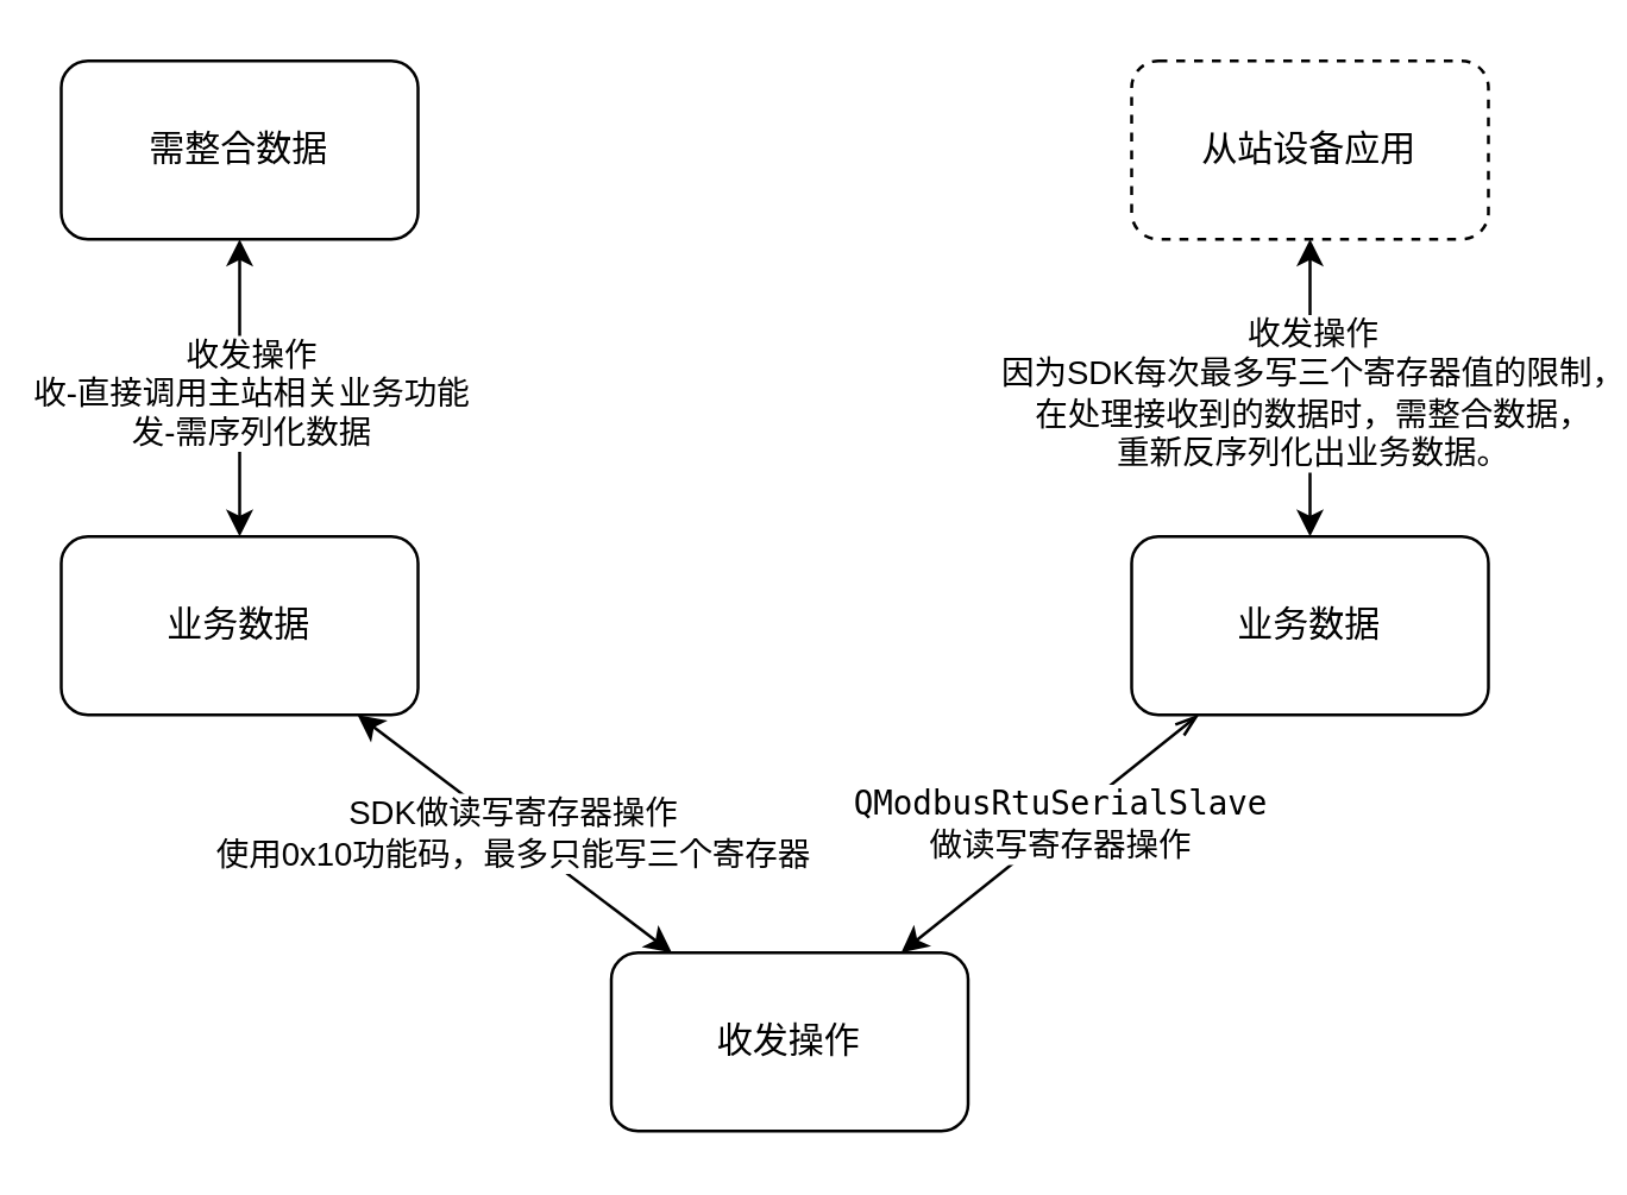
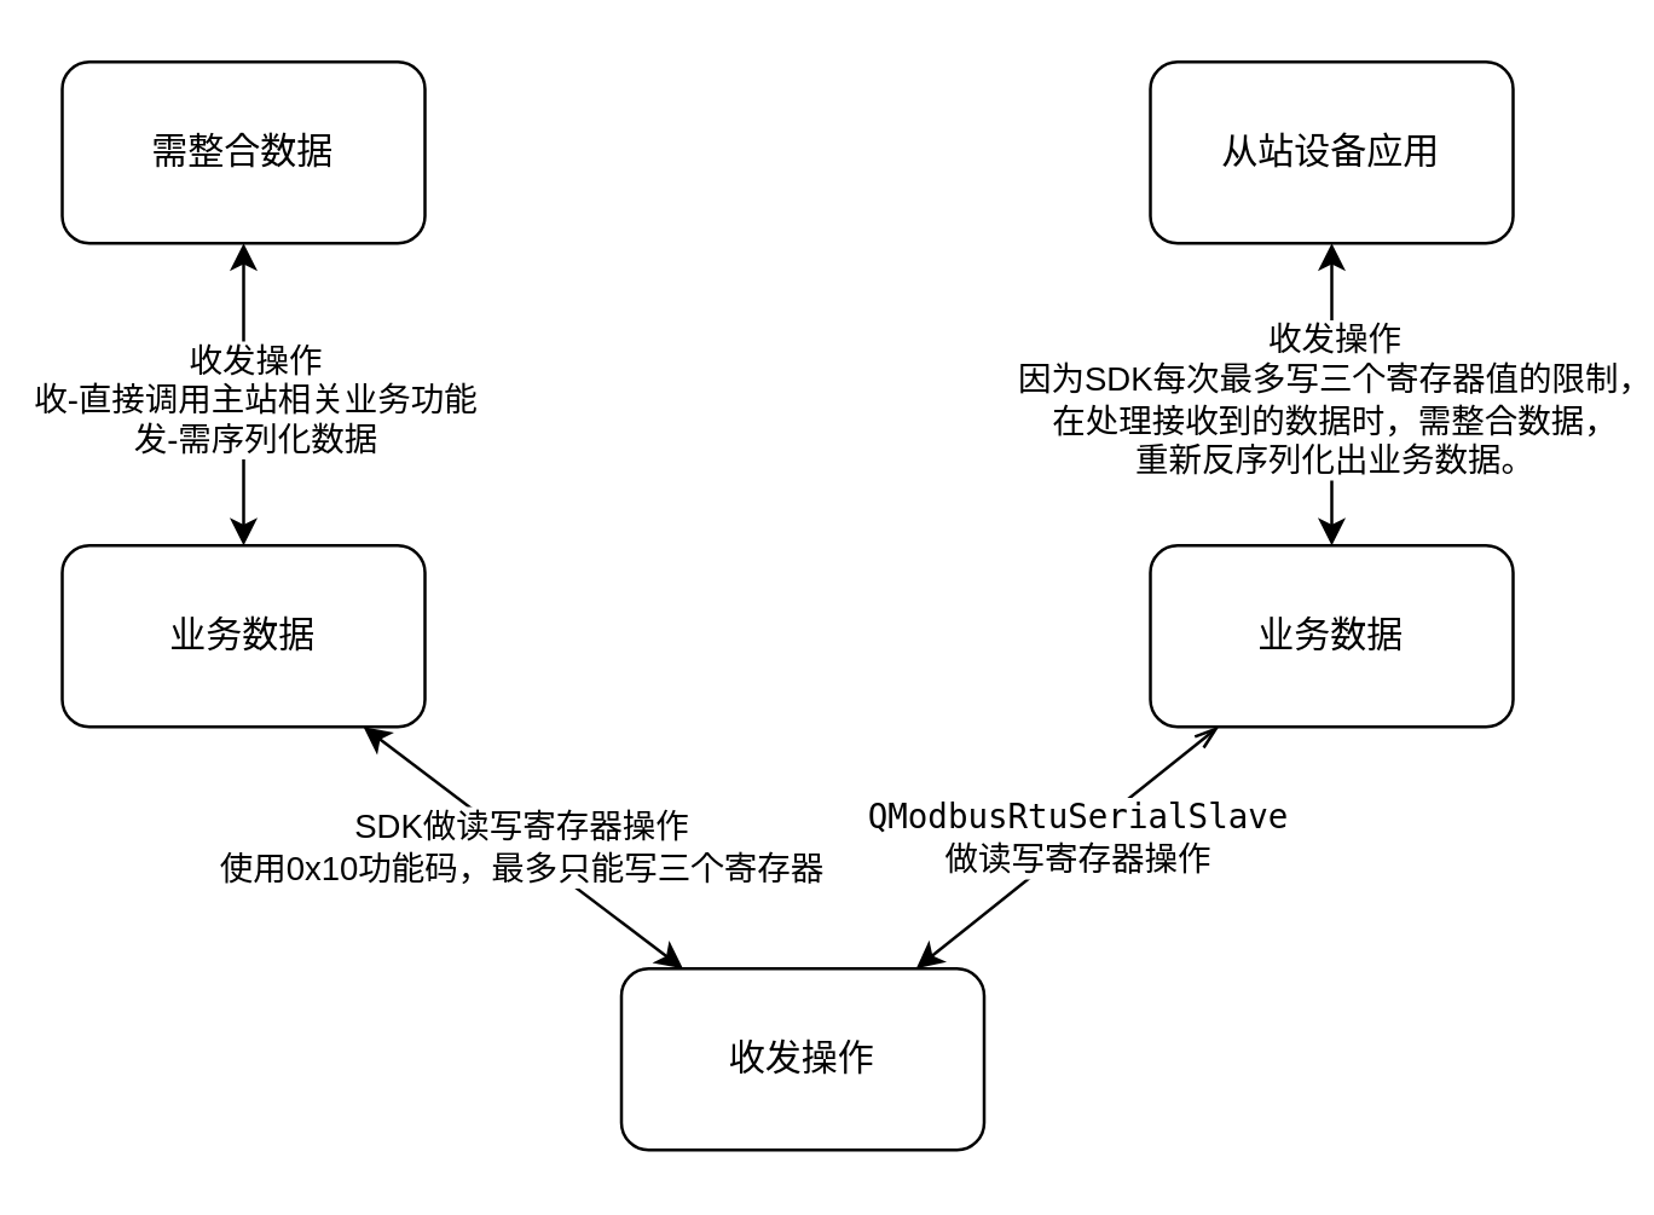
- <mxCell id="7" value="从站设备应用" style="rounded=1;whiteSpace=wrap;html=1;dashed=1;" vertex="1" parent="1"><mxGeometry x="380" width="120" height="60" as="geometry" y="20" /></mxCell>
+ <mxCell id="7" value="从站设备应用" style="rounded=1;whiteSpace=wrap;html=1;" vertex="1" parent="1"><mxGeometry x="380" width="120" height="60" as="geometry" y="20" /></mxCell>
